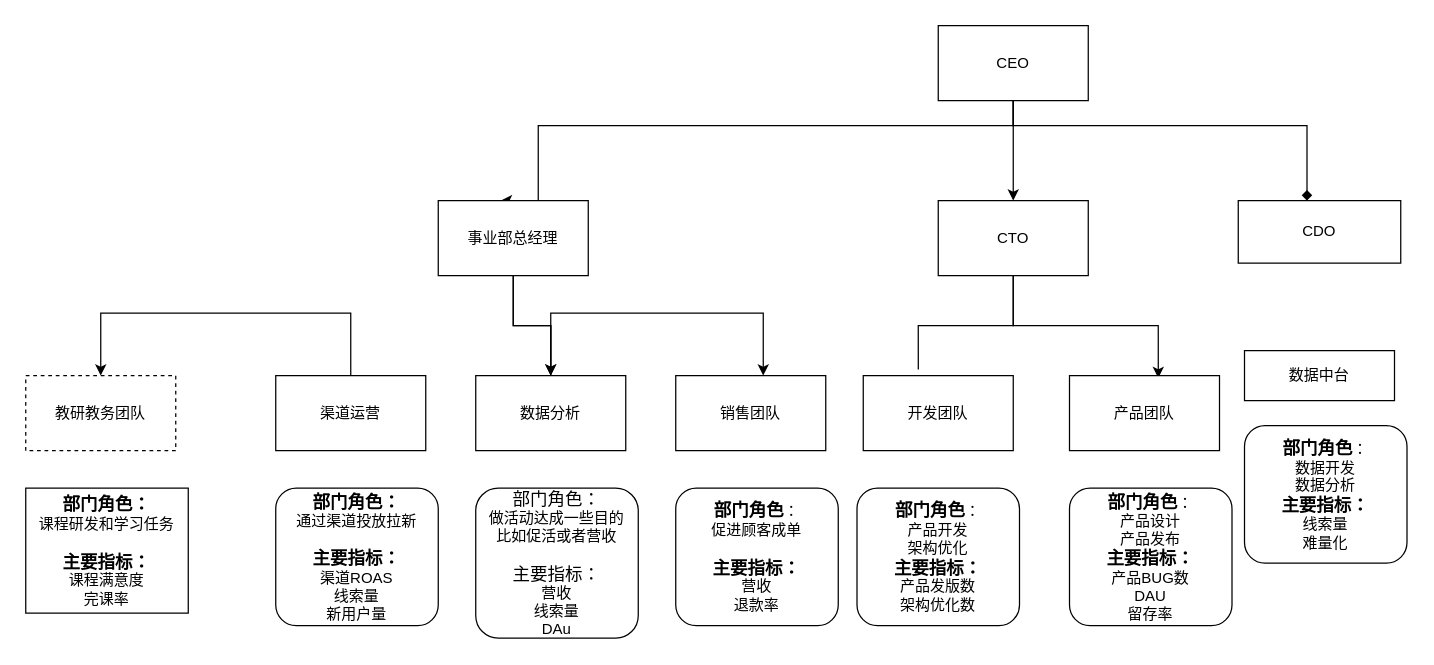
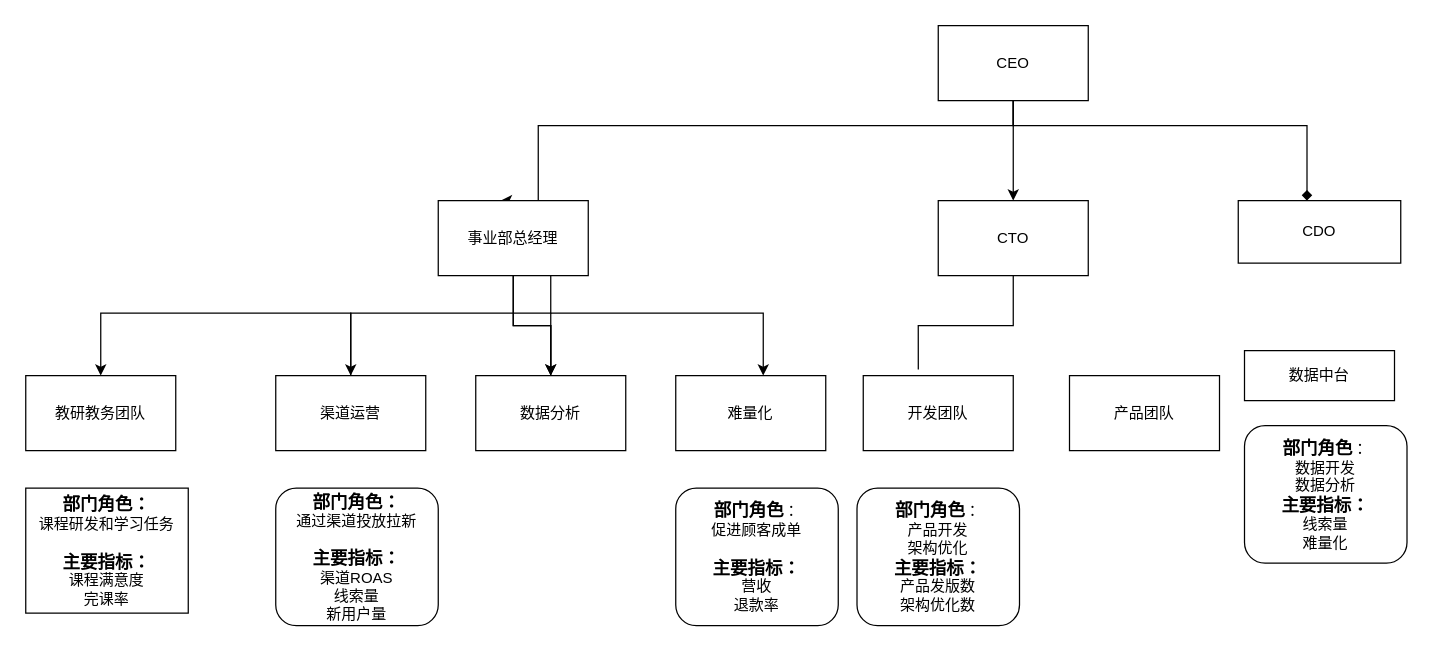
+ <mxCell id="11" style="edgeStyle=orthogonalEdgeStyle;rounded=0;orthogonalLoop=1;jettySize=auto;html=1;" parent="1" source="12" target="17" edge="1"><mxGeometry relative="1" as="geometry"><mxPoint x="270" y="190" as="targetPoint" /><Array as="points"><mxPoint x="440" y="250" /><mxPoint x="280" y="250" /></Array></mxGeometry></mxCell>
- <mxCell id="6" style="edgeStyle=orthogonalEdgeStyle;rounded=0;orthogonalLoop=1;jettySize=auto;html=1;entryX=0.592;entryY=0.033;entryDx=0;entryDy=0;entryPerimeter=0;" parent="1" source="8" target="24" edge="1"><mxGeometry relative="1" as="geometry" /></mxCell>
- <mxCell id="22" value="教研教务团队" style="whiteSpace=wrap;html=1;rounded=0;dashed=1;" parent="1" vertex="1"><mxGeometry x="20" y="300" width="120" height="60" as="geometry" /></mxCell>
+ <mxCell id="22" value="教研教务团队" style="whiteSpace=wrap;html=1;rounded=0;" parent="1" vertex="1"><mxGeometry x="20" y="300" width="120" height="60" as="geometry" /></mxCell>
- <mxCell id="20" value="销售团队" style="whiteSpace=wrap;html=1;rounded=0;" parent="1" vertex="1"><mxGeometry x="540" y="300" width="120" height="60" as="geometry" /></mxCell>
+ <mxCell id="20" value="难量化" style="whiteSpace=wrap;html=1;rounded=0;" parent="1" vertex="1"><mxGeometry x="540" y="300" width="120" height="60" as="geometry" /></mxCell>
- <mxCell id="29" value="&lt;font style=&quot;font-size: 14px&quot;&gt;&lt;b&gt;部门角色&lt;/b&gt;&lt;/font&gt;：&lt;br&gt;产品设计&lt;br&gt;产品发布&lt;br&gt;&lt;font style=&quot;font-size: 14px&quot;&gt;&lt;b&gt;主要指标：&lt;br&gt;&lt;/b&gt;&lt;/font&gt;产品BUG数&lt;br&gt;DAU&lt;br&gt;留存率" style="rounded=1;whiteSpace=wrap;html=1;" parent="1" vertex="1"><mxGeometry x="855" y="390" width="130" height="110" as="geometry" /></mxCell>
- <mxCell id="19" value="&lt;font style=&quot;font-size: 14px&quot;&gt;部门角色：&lt;br&gt;&lt;/font&gt;做活动达成一些目的&lt;br&gt;比如促活或者营收&lt;br&gt;&lt;br&gt;&lt;font style=&quot;font-size: 14px&quot;&gt;主要指标：&lt;br&gt;&lt;/font&gt;营收&lt;br&gt;线索量&lt;br&gt;DAu" style="rounded=1;whiteSpace=wrap;html=1;" parent="1" vertex="1"><mxGeometry x="380" y="390" width="130" height="120" as="geometry" /></mxCell>
